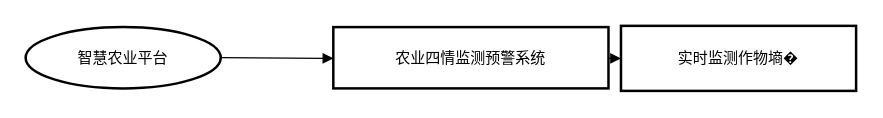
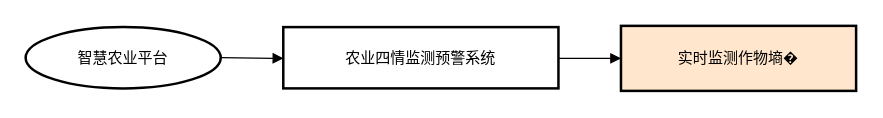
- <mxCell id="3" value="农业四情监测预警系统" style="whiteSpace=wrap;strokeWidth=2;" vertex="1" parent="1"><mxGeometry x="266" y="21" width="220" height="49" as="geometry" /></mxCell>
+ <mxCell id="3" value="农业四情监测预警系统" style="whiteSpace=wrap;strokeWidth=2;" vertex="1" parent="1"><mxGeometry x="226" y="21" width="220" height="49" as="geometry" /></mxCell>
- <mxCell id="4" value="实时监测作物墒�" style="whiteSpace=wrap;strokeWidth=2;" vertex="1" parent="1"><mxGeometry x="496" y="20" width="188" height="52" as="geometry" /></mxCell>
+ <mxCell id="4" value="实时监测作物墒�" style="whiteSpace=wrap;strokeWidth=2;fillColor=#ffe6cc;" vertex="1" parent="1"><mxGeometry x="496" y="20" width="188" height="52" as="geometry" /></mxCell>
